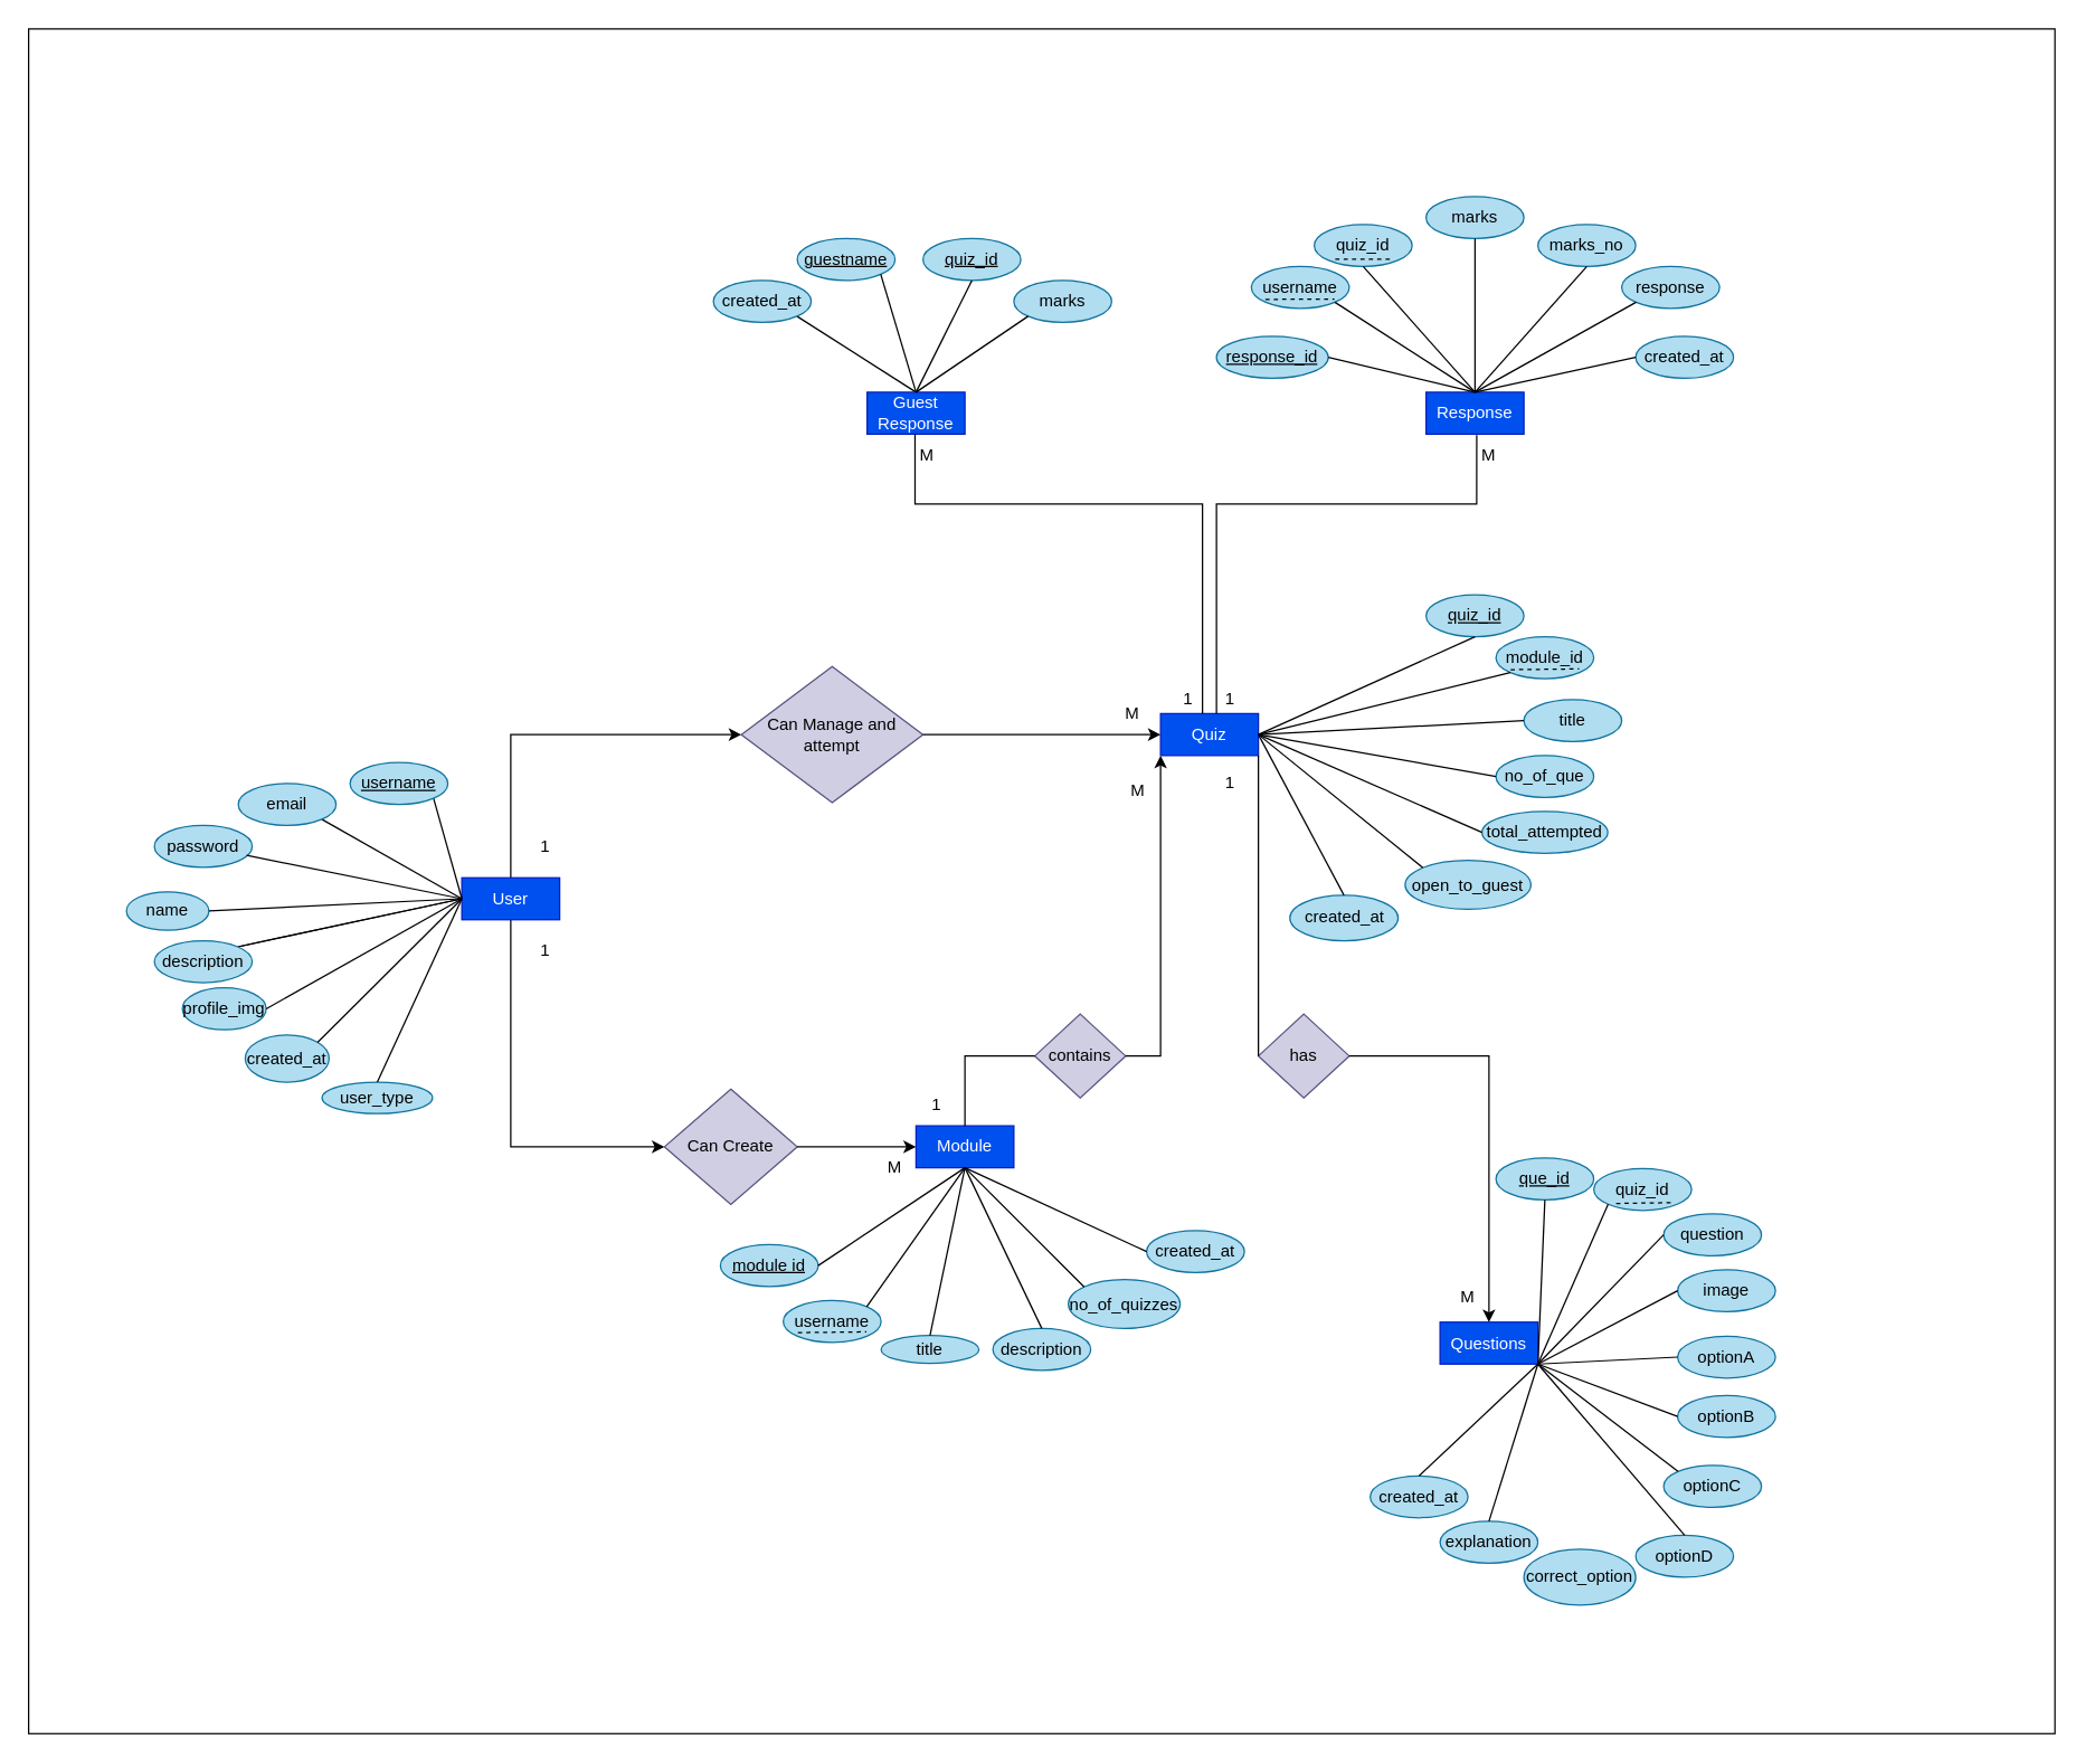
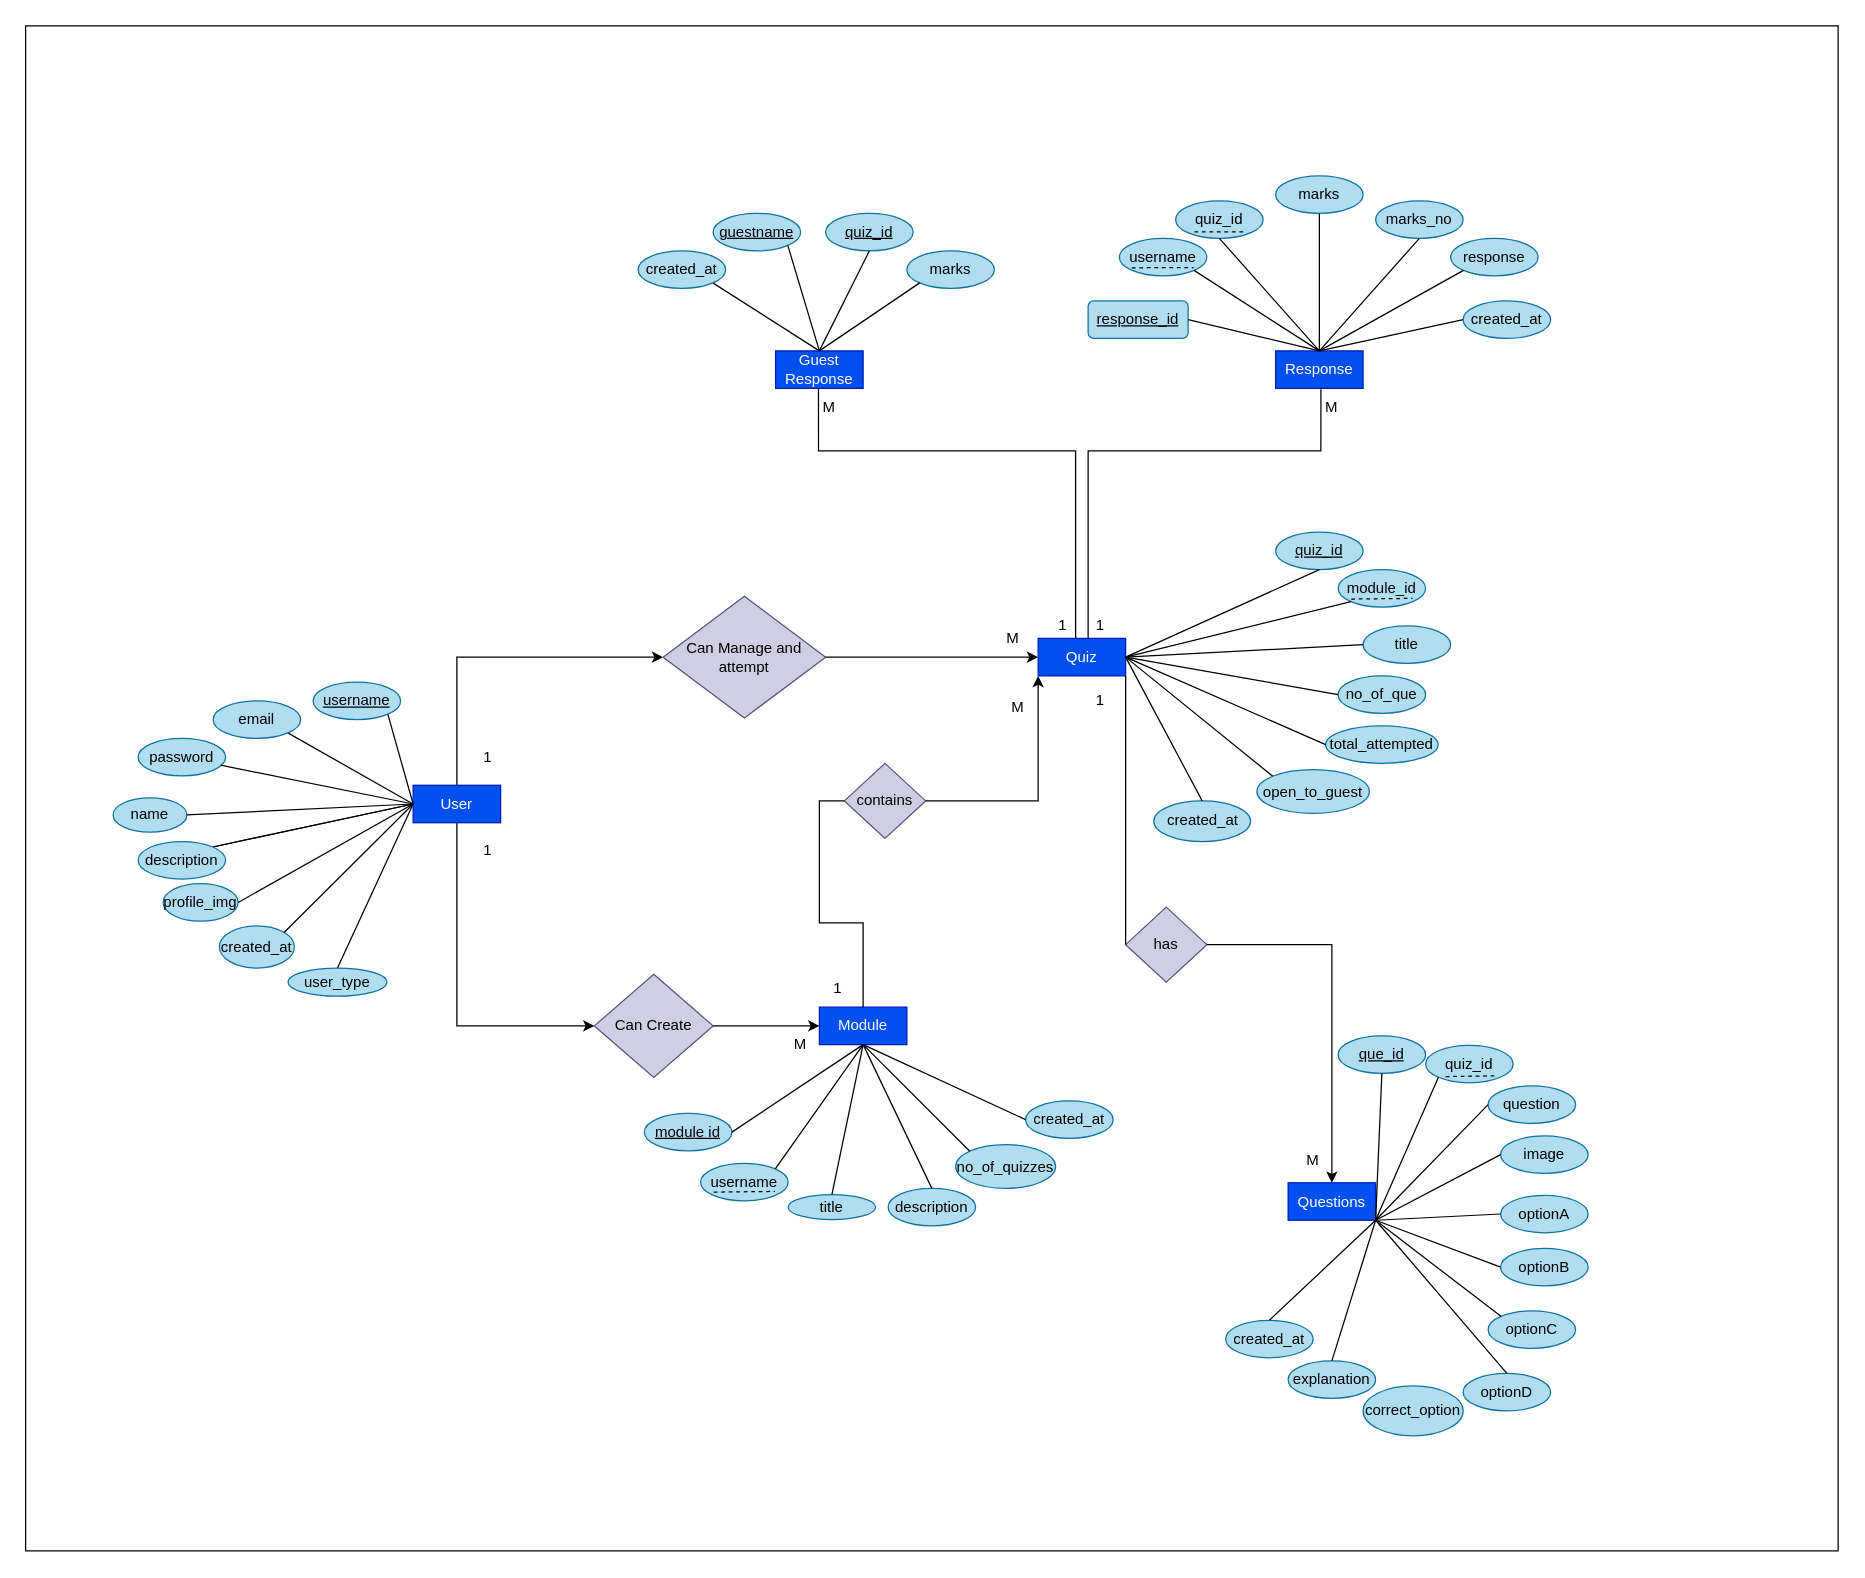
- <mxCell id="34" value="&lt;u&gt;response_id&lt;/u&gt;" style="ellipse;whiteSpace=wrap;html=1;labelBackgroundColor=none;fillColor=#b1ddf0;strokeColor=#10739e;" vertex="1" parent="1"><mxGeometry x="870" y="240" width="80" height="30" as="geometry" /></mxCell>
+ <mxCell id="34" value="&lt;u&gt;response_id&lt;/u&gt;" style="whiteSpace=wrap;html=1;labelBackgroundColor=none;fillColor=#b1ddf0;strokeColor=#10739e;rounded=1;" vertex="1" parent="1"><mxGeometry x="870" y="240" width="80" height="30" as="geometry" /></mxCell>
- <mxCell id="46" value="contains" style="rhombus;whiteSpace=wrap;html=1;labelBackgroundColor=none;fillColor=#d0cee2;strokeColor=#56517e;" vertex="1" parent="1"><mxGeometry x="740" y="725" width="65" height="60" as="geometry" /></mxCell>
+ <mxCell id="46" value="contains" style="rhombus;whiteSpace=wrap;html=1;labelBackgroundColor=none;fillColor=#d0cee2;strokeColor=#56517e;" vertex="1" parent="1"><mxGeometry x="675" y="610" width="65" height="60" as="geometry" /></mxCell>
